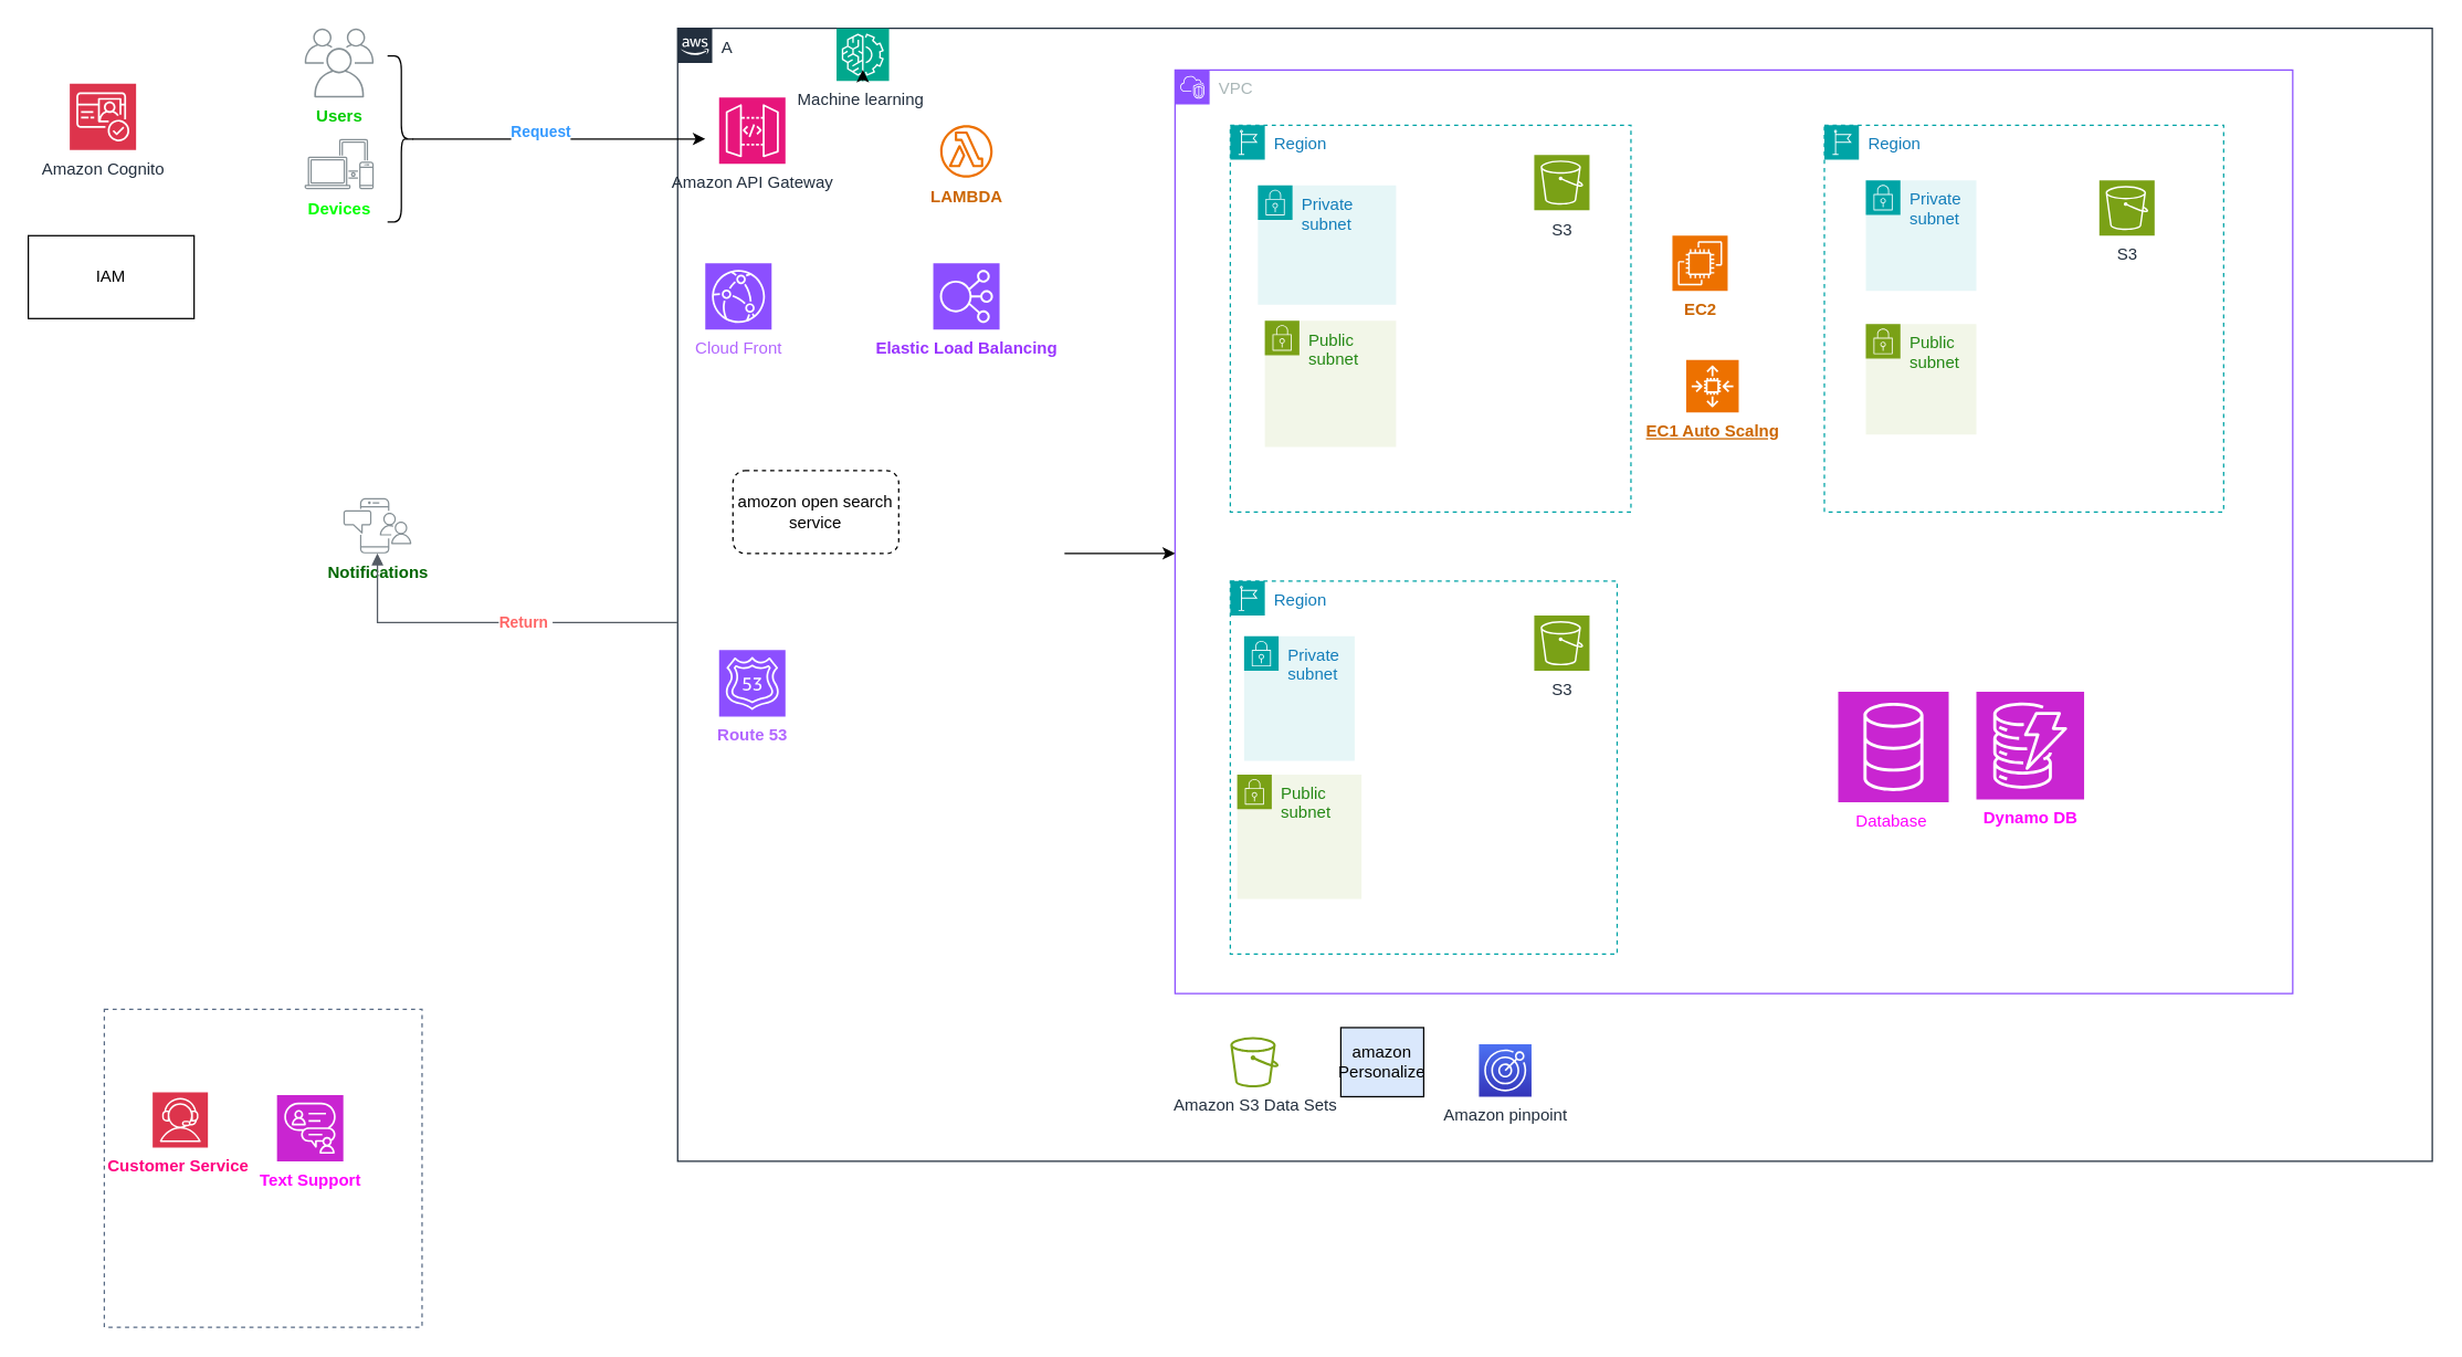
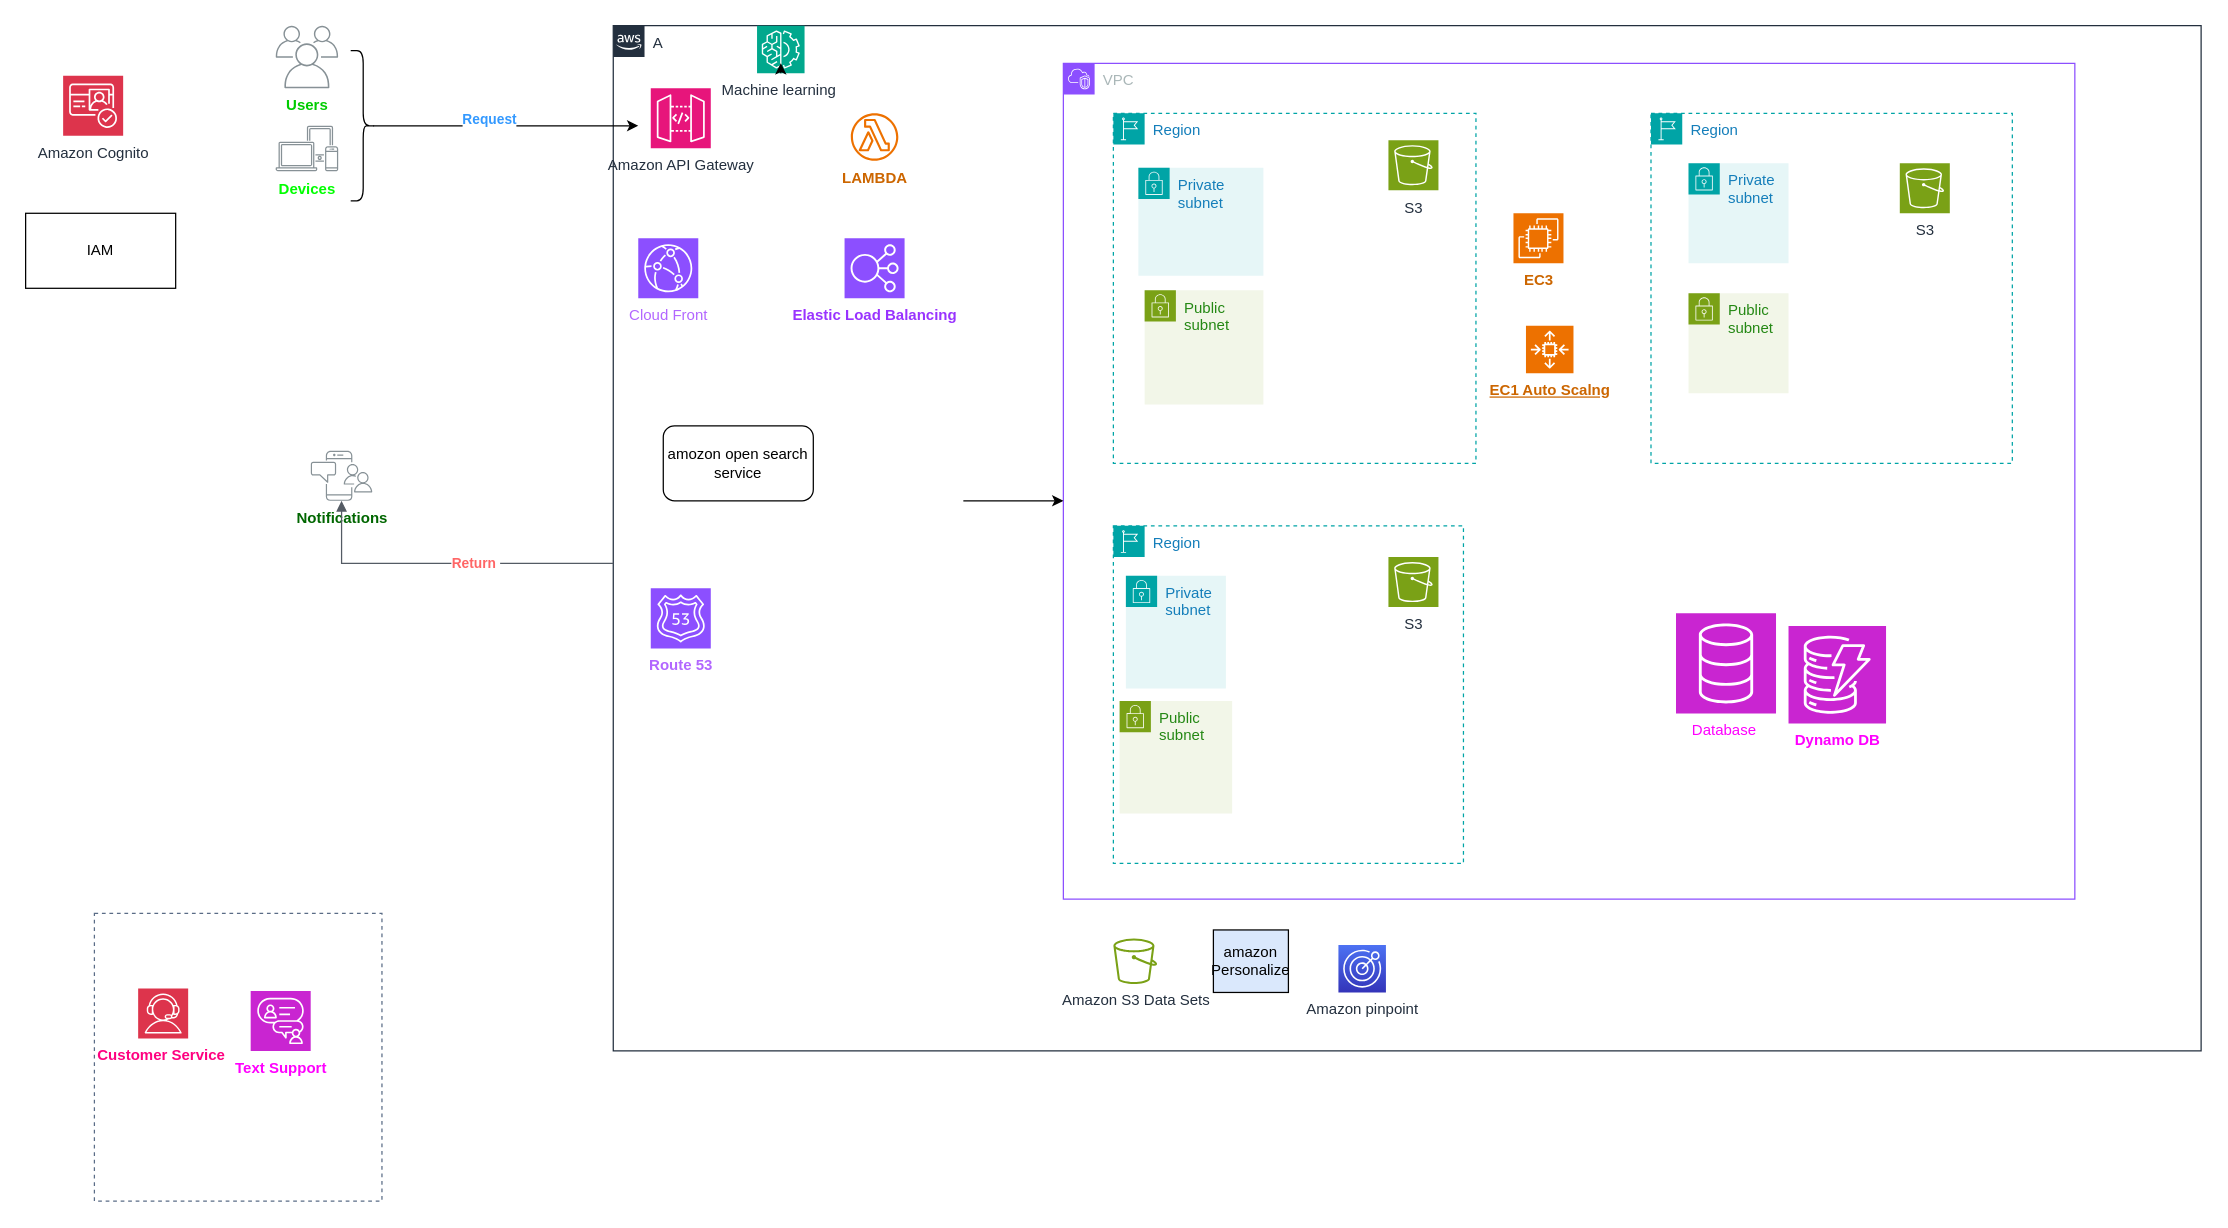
- <mxCell id="23" value="EC2" style="sketch=0;points=[[0,0,0],[0.25,0,0],[0.5,0,0],[0.75,0,0],[1,0,0],[0,1,0],[0.25,1,0],[0.5,1,0],[0.75,1,0],[1,1,0],[0,0.25,0],[0,0.5,0],[0,0.75,0],[1,0.25,0],[1,0.5,0],[1,0.75,0]];outlineConnect=0;fontColor=#CC6600;fillColor=#ED7100;strokeColor=#ffffff;dashed=0;verticalLabelPosition=bottom;verticalAlign=top;align=center;html=1;fontSize=12;fontStyle=1;aspect=fixed;shape=mxgraph.aws4.resourceIcon;resIcon=mxgraph.aws4.ec2;" parent="10" vertex="1"><mxGeometry x="360" y="120" width="40" height="40" as="geometry" /></mxCell>
+ <mxCell id="23" value="EC3" style="sketch=0;points=[[0,0,0],[0.25,0,0],[0.5,0,0],[0.75,0,0],[1,0,0],[0,1,0],[0.25,1,0],[0.5,1,0],[0.75,1,0],[1,1,0],[0,0.25,0],[0,0.5,0],[0,0.75,0],[1,0.25,0],[1,0.5,0],[1,0.75,0]];outlineConnect=0;fontColor=#CC6600;fillColor=#ED7100;strokeColor=#ffffff;dashed=0;verticalLabelPosition=bottom;verticalAlign=top;align=center;html=1;fontSize=12;fontStyle=1;aspect=fixed;shape=mxgraph.aws4.resourceIcon;resIcon=mxgraph.aws4.ec2;" parent="10" vertex="1"><mxGeometry x="360" y="120" width="40" height="40" as="geometry" /></mxCell>
- <mxCell id="6" value="amozon open search service" style="rounded=1;whiteSpace=wrap;html=1;dashed=1;" parent="2" vertex="1"><mxGeometry x="40" y="320" width="120" height="60" as="geometry" /></mxCell>
+ <mxCell id="6" value="amozon open search service" style="rounded=1;whiteSpace=wrap;html=1;" parent="2" vertex="1"><mxGeometry x="40" y="320" width="120" height="60" as="geometry" /></mxCell>
- <mxCell id="25" value="Database&amp;nbsp;" style="sketch=0;points=[[0,0,0],[0.25,0,0],[0.5,0,0],[0.75,0,0],[1,0,0],[0,1,0],[0.25,1,0],[0.5,1,0],[0.75,1,0],[1,1,0],[0,0.25,0],[0,0.5,0],[0,0.75,0],[1,0.25,0],[1,0.5,0],[1,0.75,0]];outlineConnect=0;fontColor=#FF00FF;fillColor=#C925D1;strokeColor=#ffffff;dashed=0;verticalLabelPosition=bottom;verticalAlign=top;align=center;html=1;fontSize=12;fontStyle=0;aspect=fixed;shape=mxgraph.aws4.resourceIcon;resIcon=mxgraph.aws4.database;" parent="10" vertex="1"><mxGeometry x="480" y="450" width="80" height="80" as="geometry" /></mxCell>
+ <mxCell id="25" value="Database&amp;nbsp;" style="sketch=0;points=[[0,0,0],[0.25,0,0],[0.5,0,0],[0.75,0,0],[1,0,0],[0,1,0],[0.25,1,0],[0.5,1,0],[0.75,1,0],[1,1,0],[0,0.25,0],[0,0.5,0],[0,0.75,0],[1,0.25,0],[1,0.5,0],[1,0.75,0]];outlineConnect=0;fontColor=#FF00FF;fillColor=#C925D1;strokeColor=#ffffff;dashed=0;verticalLabelPosition=bottom;verticalAlign=top;align=center;html=1;fontSize=12;fontStyle=0;aspect=fixed;shape=mxgraph.aws4.resourceIcon;resIcon=mxgraph.aws4.database;" parent="10" vertex="1"><mxGeometry x="490" y="440" width="80" height="80" as="geometry" /></mxCell>
